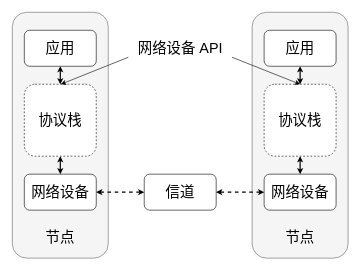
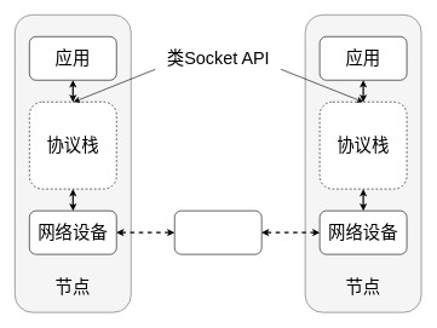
- <mxCell id="26" value="&lt;font style=&quot;font-size: 24px;&quot;&gt;网络设备 API&lt;/font&gt;" style="text;strokeColor=none;align=center;fillColor=none;html=1;verticalAlign=middle;whiteSpace=wrap;rounded=0;fontSize=24;" vertex="1" parent="1"><mxGeometry x="213.5" y="65" width="173" height="30" as="geometry" /></mxCell>
+ <mxCell id="26" value="&lt;font style=&quot;font-size: 24px;&quot;&gt;类Socket API&lt;/font&gt;" style="text;strokeColor=none;align=center;fillColor=none;html=1;verticalAlign=middle;whiteSpace=wrap;rounded=0;fontSize=24;" vertex="1" parent="1"><mxGeometry x="213.5" y="65" width="173" height="30" as="geometry" /></mxCell>
- <mxCell id="14" value="&lt;font style=&quot;font-size: 24px;&quot;&gt;信道&lt;/font&gt;" style="text;strokeColor=none;align=center;fillColor=none;html=1;verticalAlign=middle;whiteSpace=wrap;rounded=0;fontSize=24;" vertex="1" parent="1"><mxGeometry x="255" y="305" width="90" height="30" as="geometry" /></mxCell>
